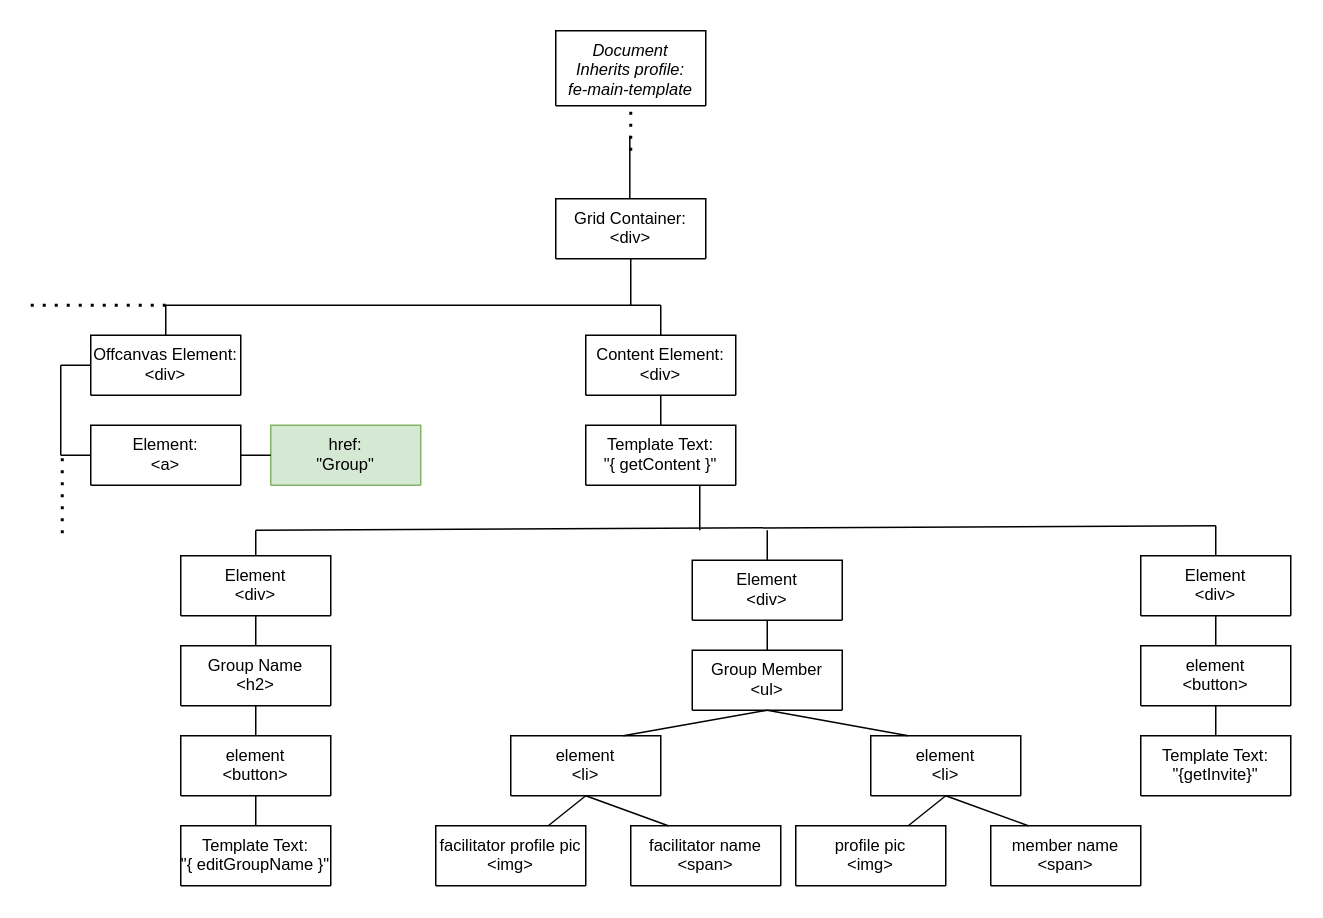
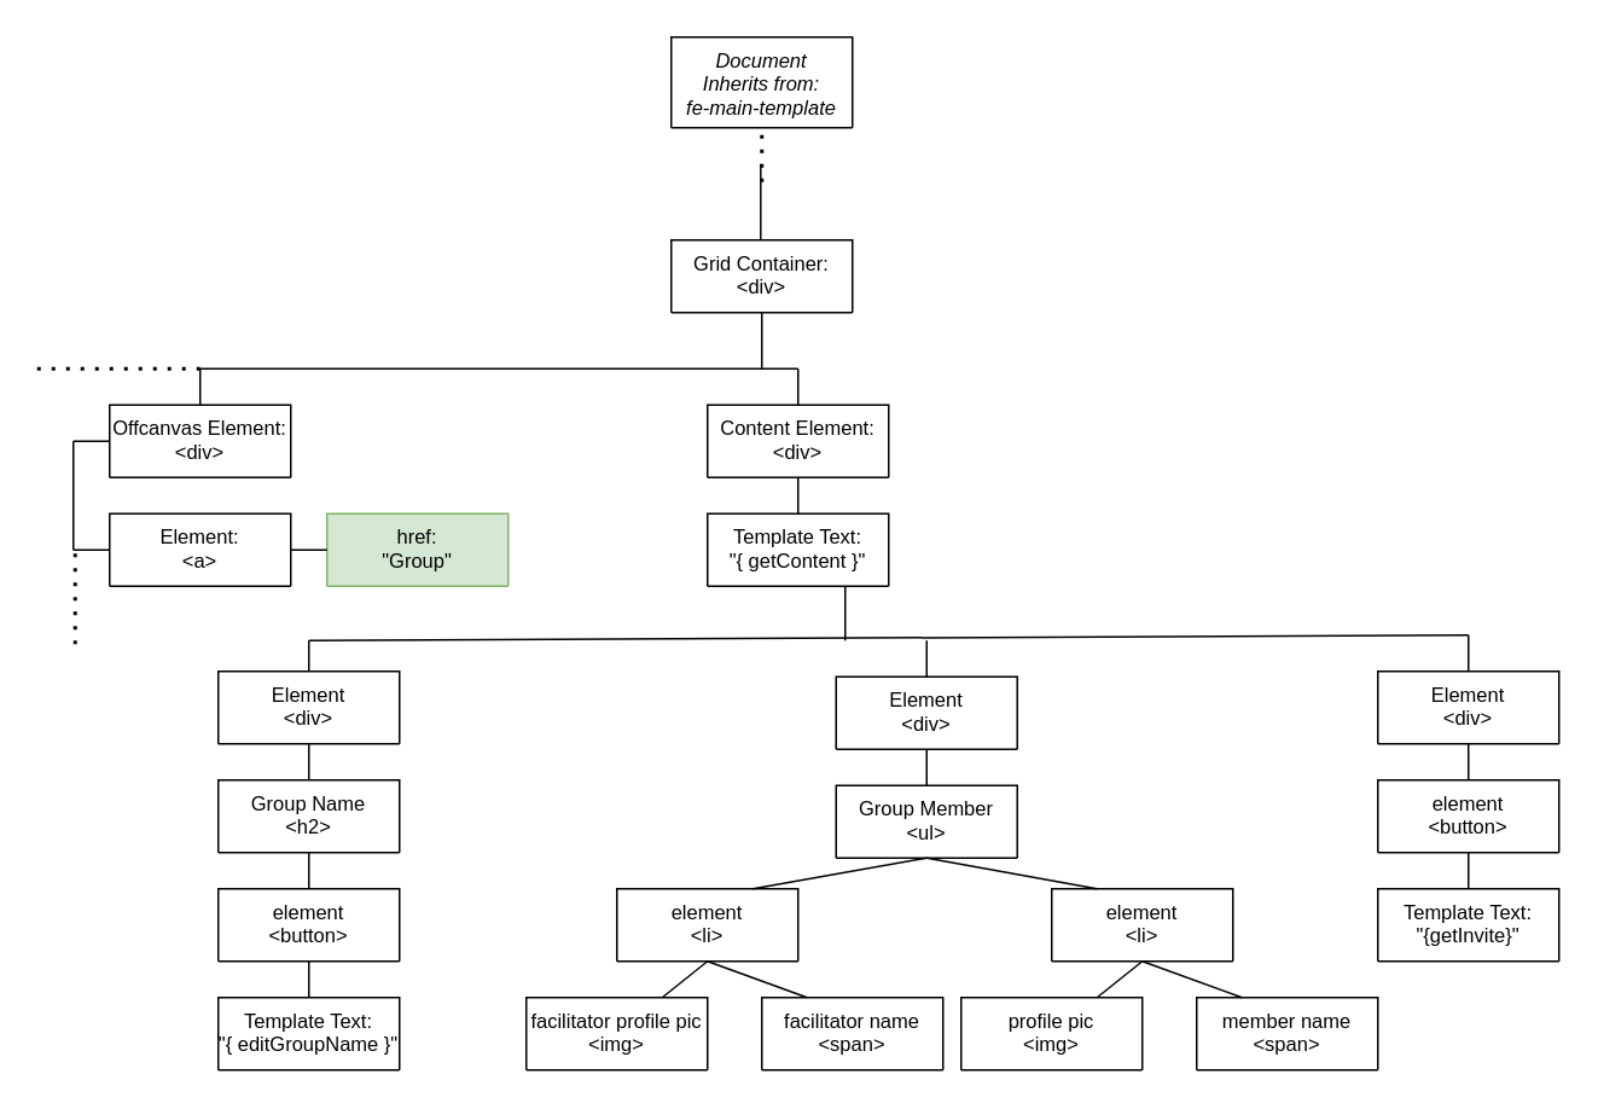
- <mxCell id="2" value="Document&#10;Inherits profile:&#10;fe-main-template&#10;" style="swimlane;fontStyle=2;align=center;verticalAlign=top;childLayout=stackLayout;horizontal=1;startSize=50;horizontalStack=0;resizeParent=1;resizeLast=0;collapsible=1;marginBottom=0;rounded=0;shadow=0;strokeWidth=1;fontSize=11;" vertex="1" parent="1"><mxGeometry x="370" width="100" height="50" as="geometry" y="20"><mxRectangle x="360" y="20" width="160" height="26" as="alternateBounds" /></mxGeometry></mxCell>
+ <mxCell id="2" value="Document&#10;Inherits from:&#10;fe-main-template&#10;" style="swimlane;fontStyle=2;align=center;verticalAlign=top;childLayout=stackLayout;horizontal=1;startSize=50;horizontalStack=0;resizeParent=1;resizeLast=0;collapsible=1;marginBottom=0;rounded=0;shadow=0;strokeWidth=1;fontSize=11;" vertex="1" parent="1"><mxGeometry x="370" width="100" height="50" as="geometry" y="20"><mxRectangle x="360" y="20" width="160" height="26" as="alternateBounds" /></mxGeometry></mxCell>
